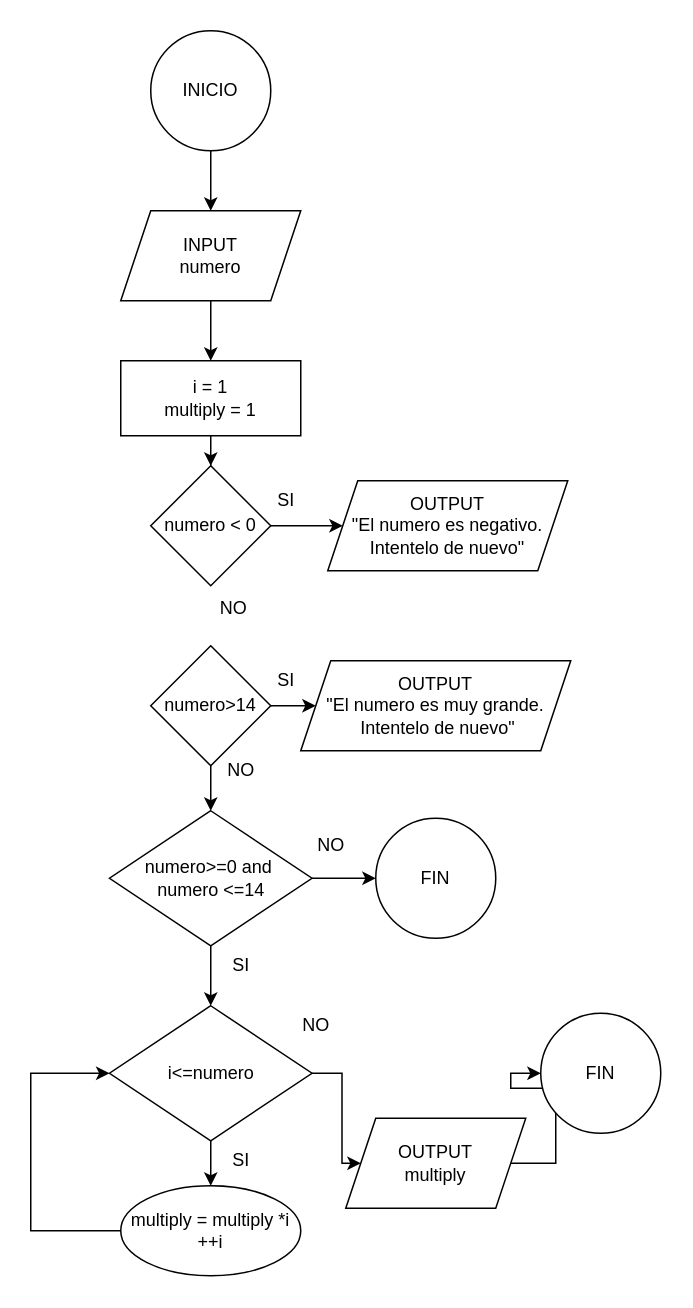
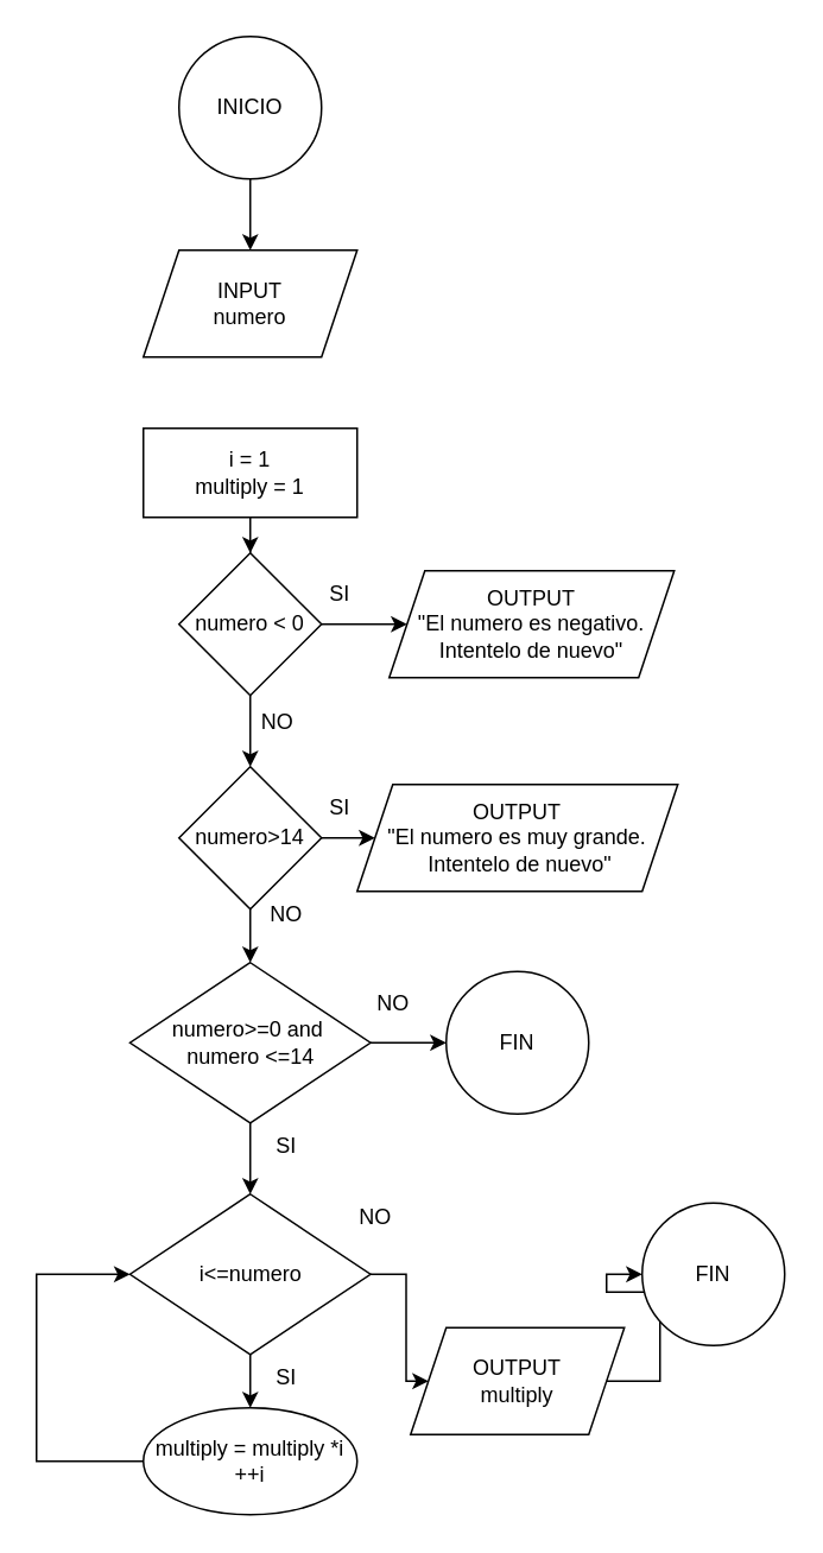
- <mxCell id="4" value="" style="edgeStyle=orthogonalEdgeStyle;rounded=0;orthogonalLoop=1;jettySize=auto;html=1;" edge="1" parent="1" source="5" target="7"><mxGeometry relative="1" as="geometry" /></mxCell>
+ <mxCell id="9" value="" style="edgeStyle=orthogonalEdgeStyle;rounded=0;orthogonalLoop=1;jettySize=auto;html=1;" edge="1" parent="1" source="10" target="15"><mxGeometry relative="1" as="geometry" /></mxCell>
